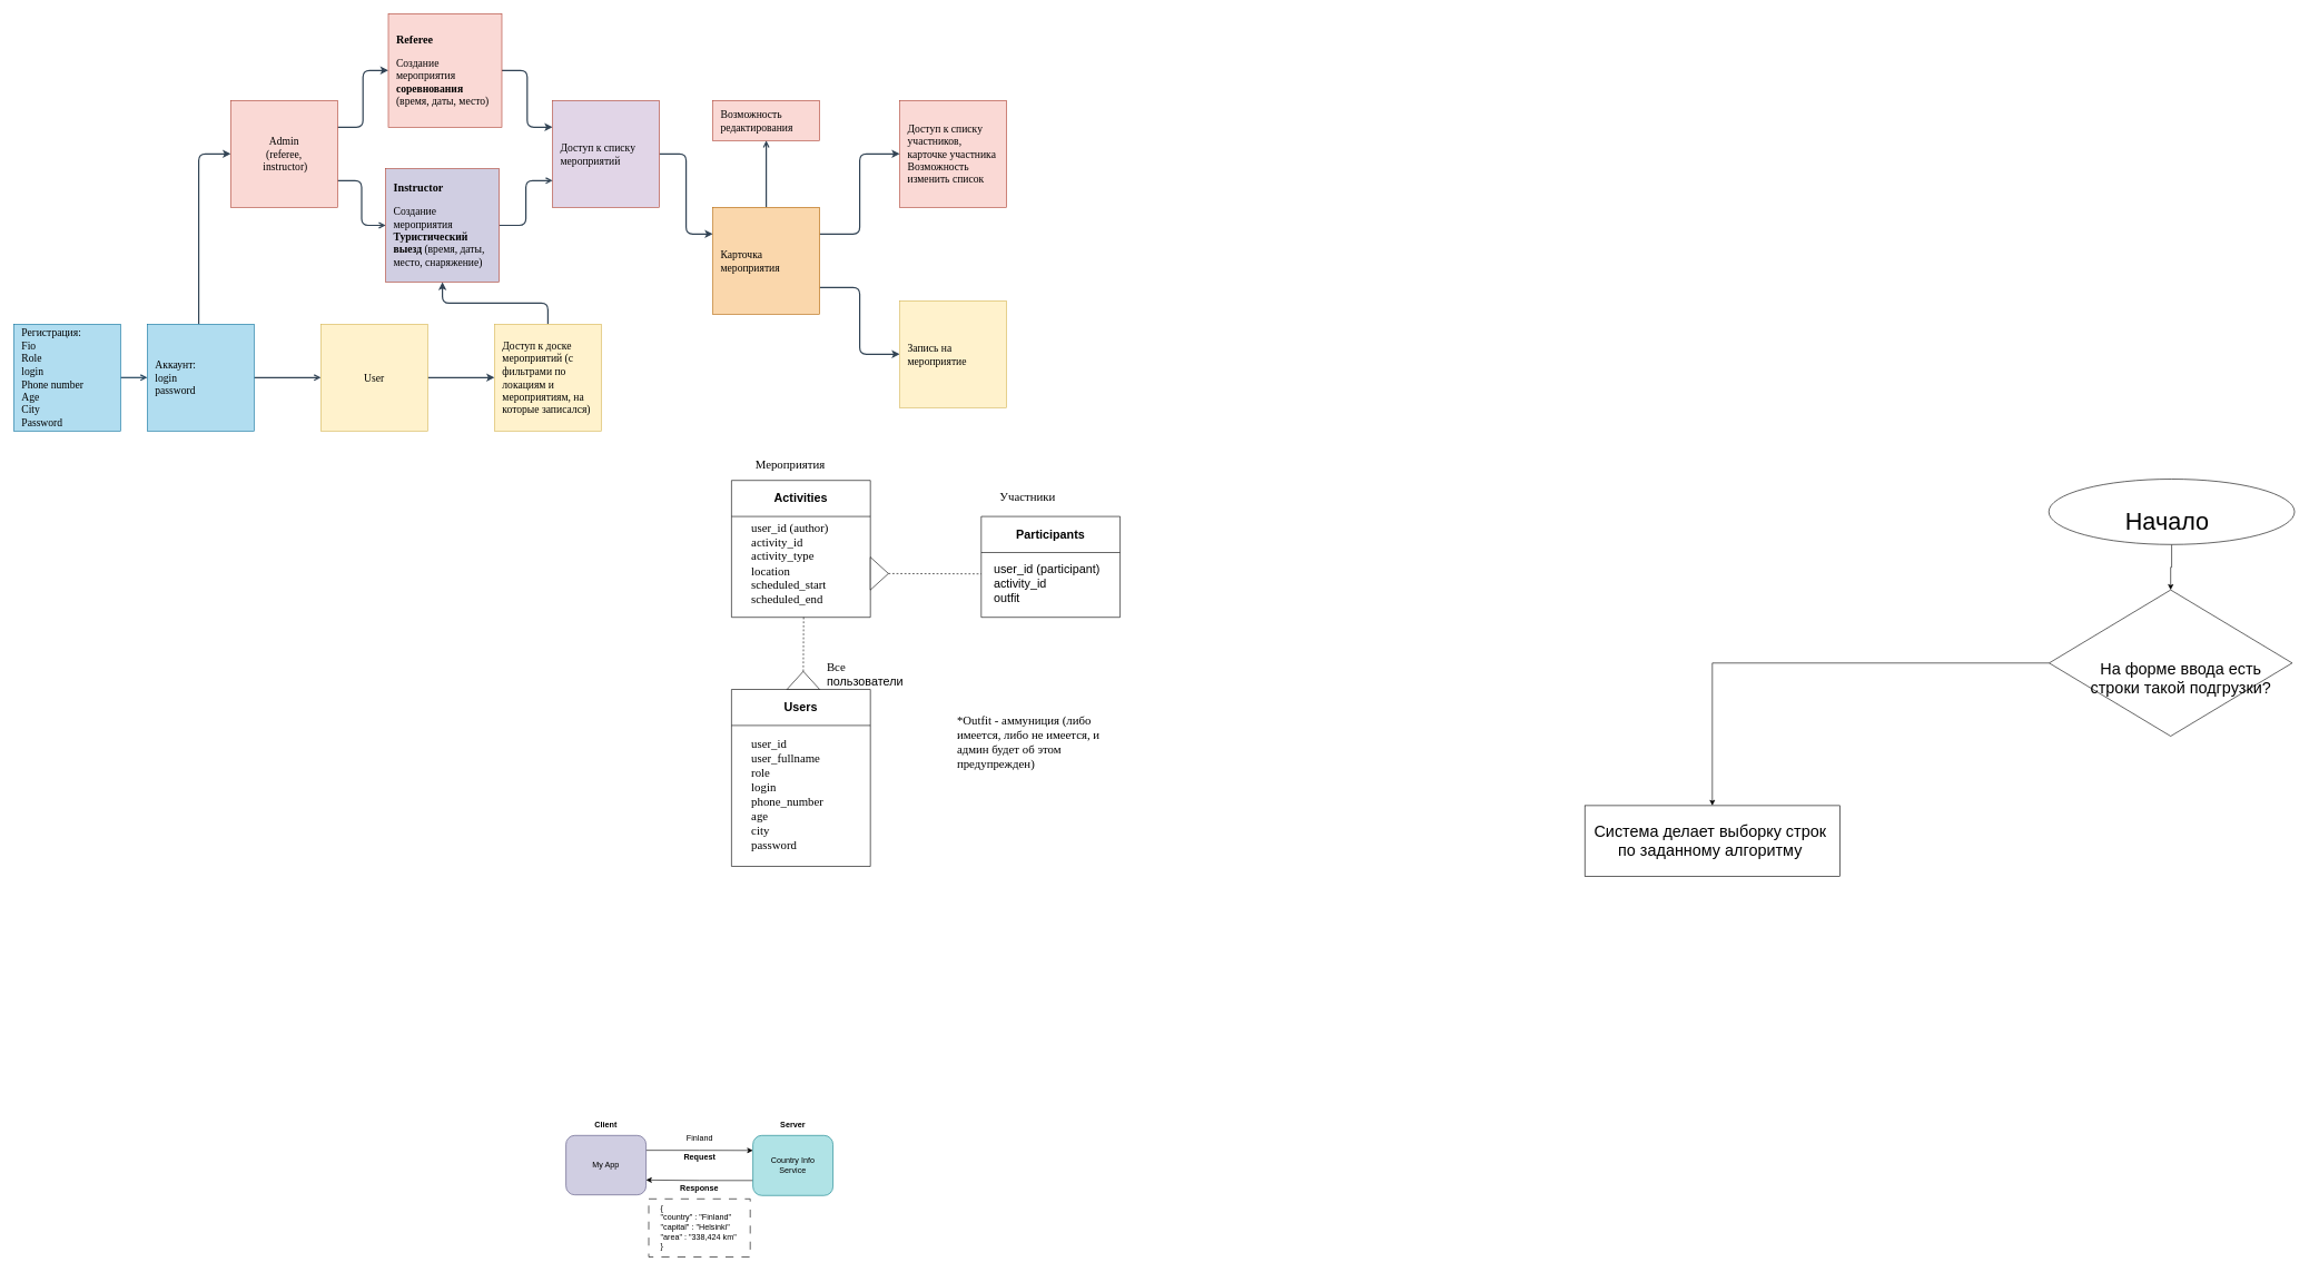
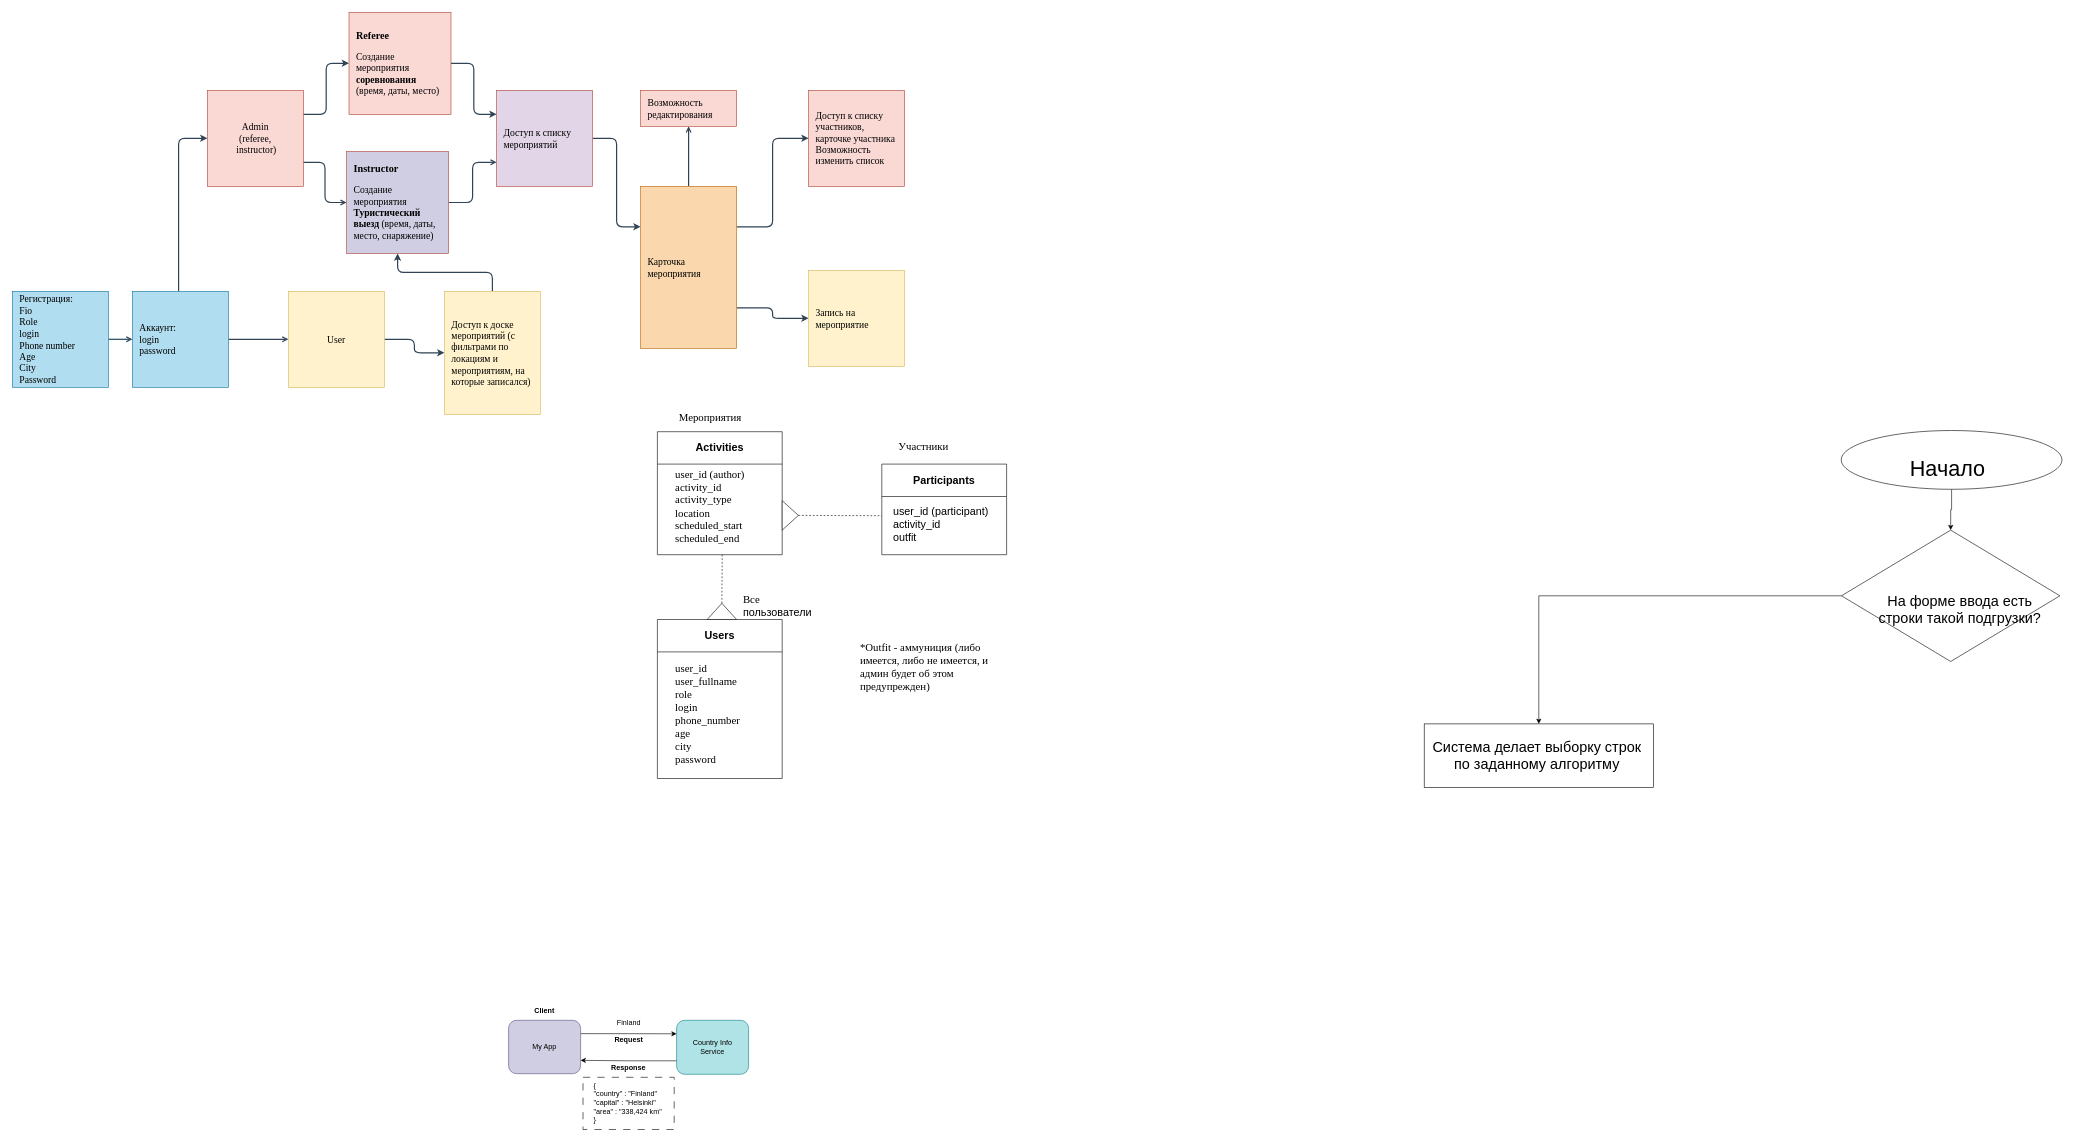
- <mxCell id="22" value="&lt;font style=&quot;font-size: 16px;&quot; face=&quot;Verdana&quot;&gt;Карточка мероприятия&lt;/font&gt;" style="whiteSpace=wrap;html=1;aspect=fixed;align=left;fillColor=#fad7ac;strokeColor=#b46504;spacing=12;" parent="1" vertex="1"><mxGeometry x="1067" y="310" width="160" height="160" as="geometry" /></mxCell>
+ <mxCell id="22" value="&lt;font style=&quot;font-size: 16px;&quot; face=&quot;Verdana&quot;&gt;Карточка мероприятия&lt;/font&gt;" style="whiteSpace=wrap;html=1;aspect=fixed;align=left;fillColor=#fad7ac;strokeColor=#b46504;spacing=12;" parent="1" vertex="1"><mxGeometry x="1067" y="310" width="160" height="270" as="geometry" /></mxCell>
- <mxCell id="17" value="&lt;font style=&quot;font-size: 16px;&quot; face=&quot;Verdana&quot;&gt;Доступ к доске мероприятий (с фильтрами по локациям и мероприятиям, на которые записался)&lt;/font&gt;" style="whiteSpace=wrap;html=1;aspect=fixed;align=left;fillColor=#fff2cc;strokeColor=#d6b656;spacing=12;" parent="1" vertex="1"><mxGeometry x="740" y="485" width="160" height="160" as="geometry" /></mxCell>
+ <mxCell id="17" value="&lt;font style=&quot;font-size: 16px;&quot; face=&quot;Verdana&quot;&gt;Доступ к доске мероприятий (с фильтрами по локациям и мероприятиям, на которые записался)&lt;/font&gt;" style="whiteSpace=wrap;html=1;aspect=fixed;align=left;fillColor=#fff2cc;strokeColor=#d6b656;spacing=12;" parent="1" vertex="1"><mxGeometry x="740" y="485" width="160" height="205" as="geometry" /></mxCell>
- <mxCell id="35" value="&lt;b&gt;Server&lt;/b&gt;" style="text;html=1;strokeColor=none;fillColor=none;align=center;verticalAlign=middle;whiteSpace=wrap;rounded=0;" parent="1" vertex="1"><mxGeometry x="1157" y="1670" width="60" height="30" as="geometry" /></mxCell>
